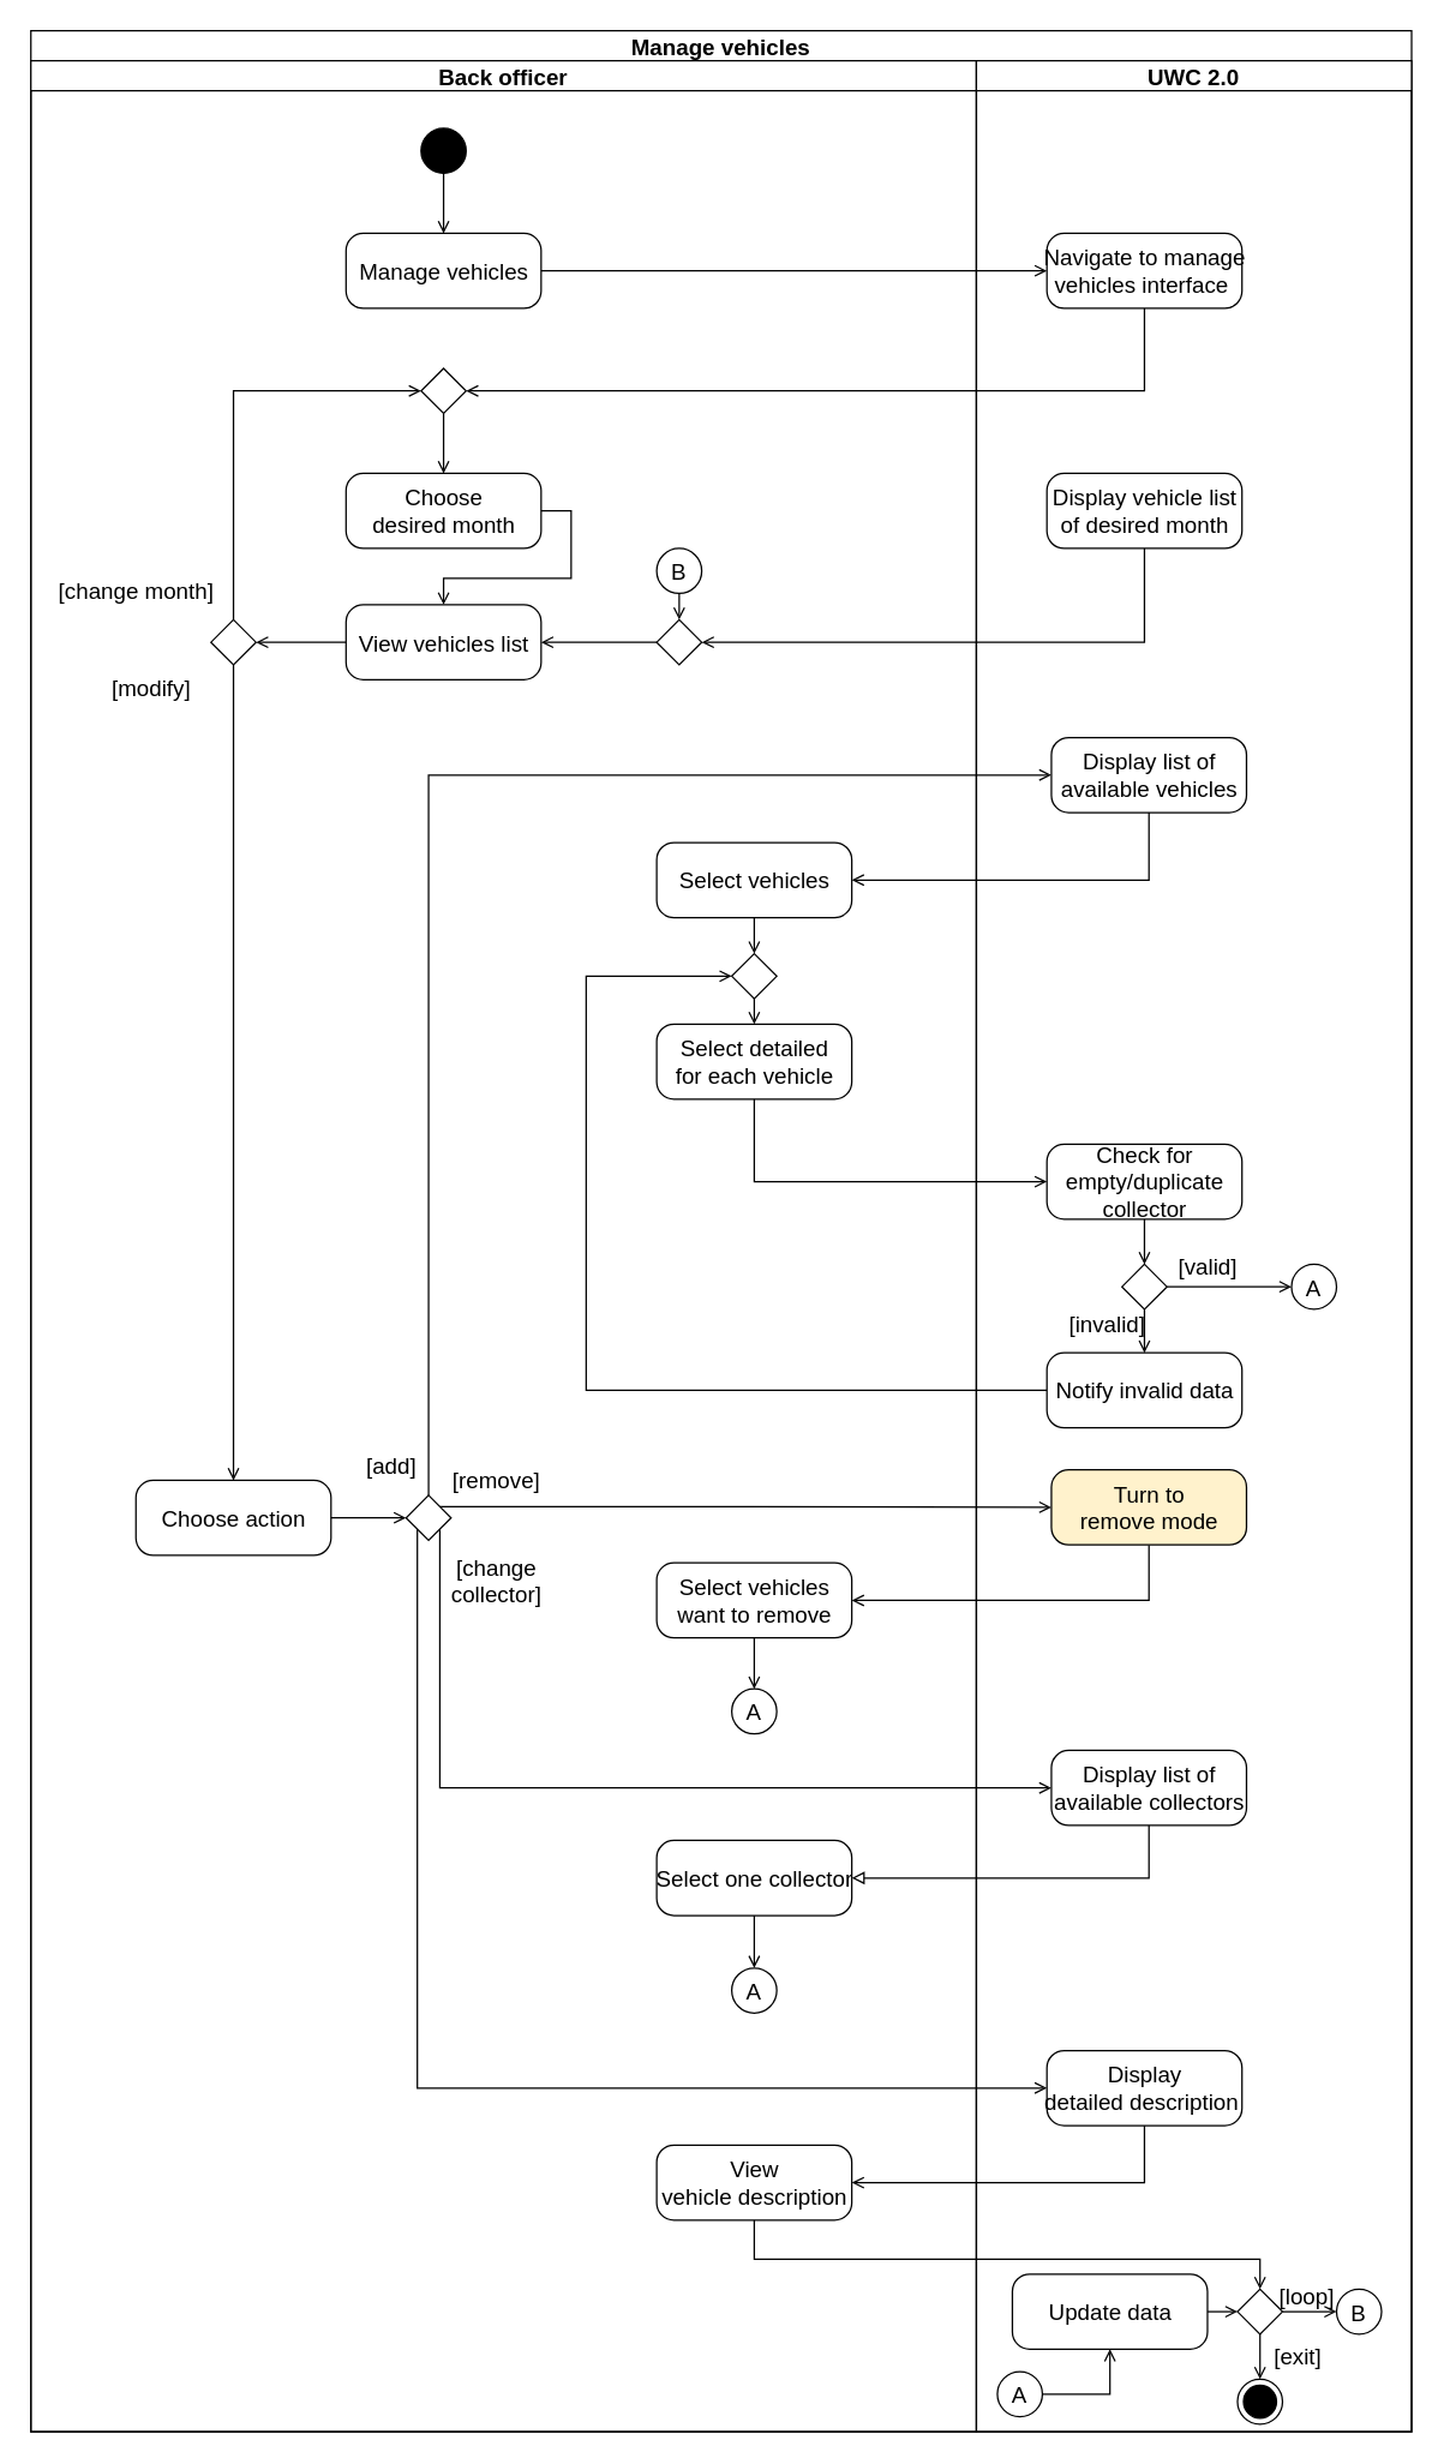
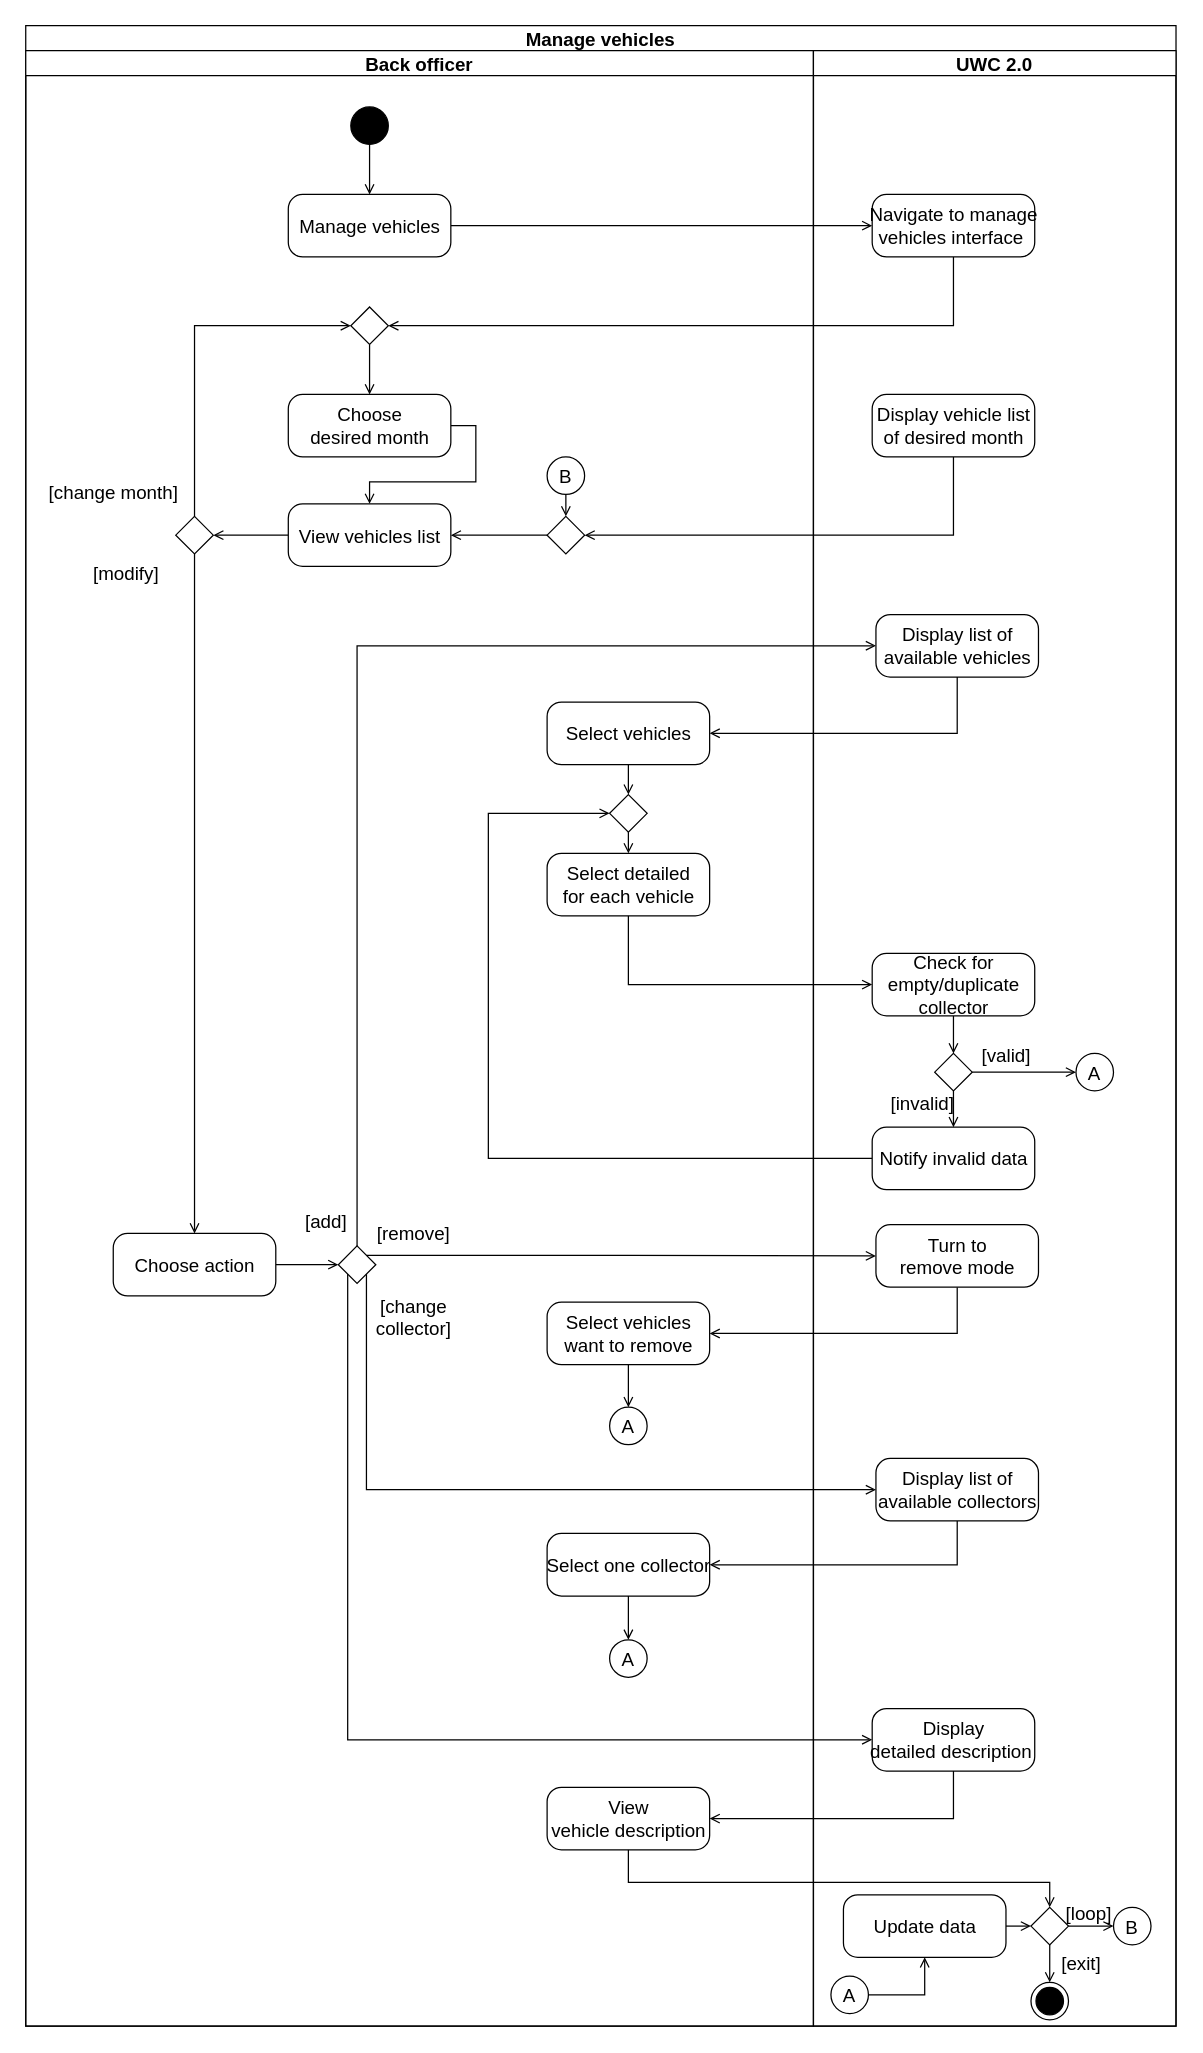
- <mxCell id="27" value="Turn to &lt;br&gt;remove mode" style="html=1;align=center;verticalAlign=middle;rounded=1;absoluteArcSize=1;arcSize=23;dashed=0;strokeWidth=1;fontSize=15;fontFamily=Helvetica;fillColor=#fff2cc;" vertex="1" parent="1"><mxGeometry x="700" y="979" width="130" height="50" as="geometry" /></mxCell>
+ <mxCell id="27" value="Turn to &lt;br&gt;remove mode" style="html=1;align=center;verticalAlign=middle;rounded=1;absoluteArcSize=1;arcSize=23;dashed=0;strokeWidth=1;fontSize=15;fontFamily=Helvetica;" vertex="1" parent="1"><mxGeometry x="700" y="979" width="130" height="50" as="geometry" /></mxCell>
- <mxCell id="43" style="edgeStyle=orthogonalEdgeStyle;rounded=0;orthogonalLoop=1;jettySize=auto;html=1;exitX=0.5;exitY=1;exitDx=0;exitDy=0;entryX=1;entryY=0.5;entryDx=0;entryDy=0;strokeWidth=1;fontFamily=Helvetica;fontSize=15;endArrow=block;endFill=0;" edge="1" parent="1" source="44" target="45"><mxGeometry relative="1" as="geometry" /></mxCell>
+ <mxCell id="43" style="edgeStyle=orthogonalEdgeStyle;rounded=0;orthogonalLoop=1;jettySize=auto;html=1;exitX=0.5;exitY=1;exitDx=0;exitDy=0;entryX=1;entryY=0.5;entryDx=0;entryDy=0;strokeWidth=1;fontFamily=Helvetica;fontSize=15;endArrow=open;endFill=0;" edge="1" parent="1" source="44" target="45"><mxGeometry relative="1" as="geometry" /></mxCell>
